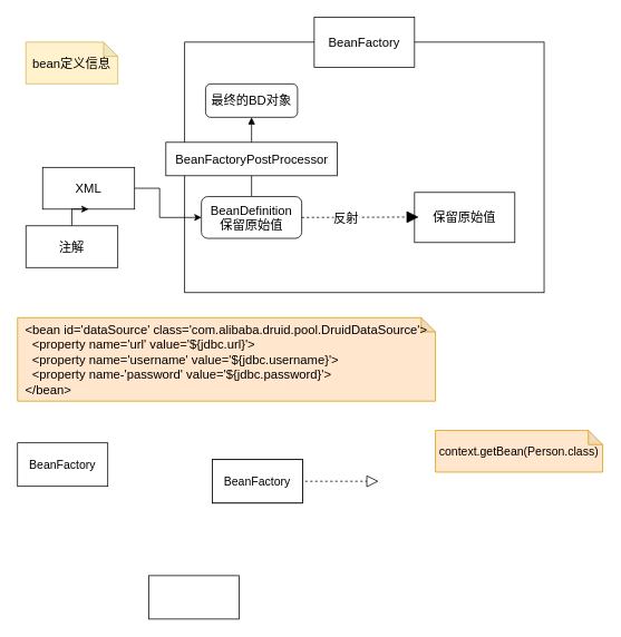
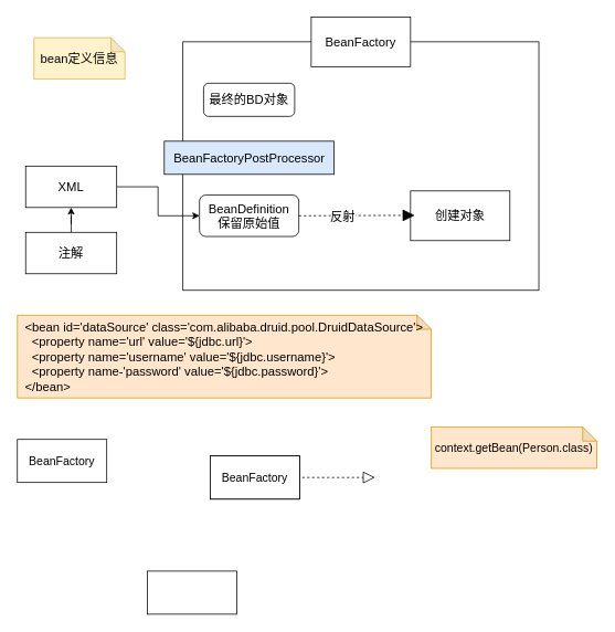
- <mxCell id="3" value="&lt;font style=&quot;font-size: 15px&quot;&gt;bean定义信息&lt;/font&gt;" style="shape=note;whiteSpace=wrap;html=1;backgroundOutline=1;darkOpacity=0.05;size=17;fillColor=#fff2cc;strokeColor=#d6b656;" parent="1" vertex="1"><mxGeometry x="30" y="50" width="110" height="50" as="geometry" /></mxCell>
+ <mxCell id="3" value="&lt;font style=&quot;font-size: 15px&quot;&gt;bean定义信息&lt;/font&gt;" style="shape=note;whiteSpace=wrap;html=1;backgroundOutline=1;darkOpacity=0.05;size=17;fillColor=#fff2cc;strokeColor=#d6b656;" parent="1" vertex="1"><mxGeometry x="40" y="45" width="110" height="50" as="geometry" /></mxCell>
- <mxCell id="15" value="BeanFactoryPostProcessor" style="rounded=0;whiteSpace=wrap;html=1;fontSize=15;" parent="1" vertex="1"><mxGeometry x="197.5" y="170" width="205" height="40" as="geometry" /></mxCell>
+ <mxCell id="15" value="BeanFactoryPostProcessor" style="rounded=0;whiteSpace=wrap;html=1;fontSize=15;fillColor=#dae8fc;" parent="1" vertex="1"><mxGeometry x="197.5" y="170" width="205" height="40" as="geometry" /></mxCell>
- <mxCell id="8" value="" style="edgeStyle=orthogonalEdgeStyle;rounded=0;orthogonalLoop=1;jettySize=auto;html=1;fontSize=15;endArrow=block;endFill=1;" parent="1" source="9" target="14" edge="1"><mxGeometry relative="1" as="geometry" /></mxCell>
- <mxCell id="2" value="&lt;font style=&quot;font-size: 15px&quot;&gt;XML&lt;/font&gt;" style="rounded=0;whiteSpace=wrap;html=1;" parent="1" vertex="1"><mxGeometry x="50" y="200" width="110" height="50" as="geometry" /></mxCell>
+ <mxCell id="2" value="&lt;font style=&quot;font-size: 15px&quot;&gt;XML&lt;/font&gt;" style="rounded=0;whiteSpace=wrap;html=1;" parent="1" vertex="1"><mxGeometry x="30" y="200" width="110" height="50" as="geometry" /></mxCell>
- <mxCell id="11" value="保留原始值" style="rounded=0;whiteSpace=wrap;html=1;fontSize=15;" parent="1" vertex="1"><mxGeometry x="495" y="230" width="120" height="60" as="geometry" /></mxCell>
+ <mxCell id="11" value="创建对象" style="rounded=0;whiteSpace=wrap;html=1;fontSize=15;" parent="1" vertex="1"><mxGeometry x="495" y="230" width="120" height="60" as="geometry" /></mxCell>
- <mxCell id="5" value="&lt;font style=&quot;font-size: 15px&quot;&gt;注解&lt;/font&gt;" style="rounded=0;whiteSpace=wrap;html=1;" parent="1" vertex="1"><mxGeometry x="30" y="270" width="110" height="50" as="geometry" /></mxCell>
+ <mxCell id="5" value="&lt;font style=&quot;font-size: 15px&quot;&gt;注解&lt;/font&gt;" style="rounded=0;whiteSpace=wrap;html=1;" parent="1" vertex="1"><mxGeometry x="30" y="280" width="110" height="50" as="geometry" /></mxCell>
